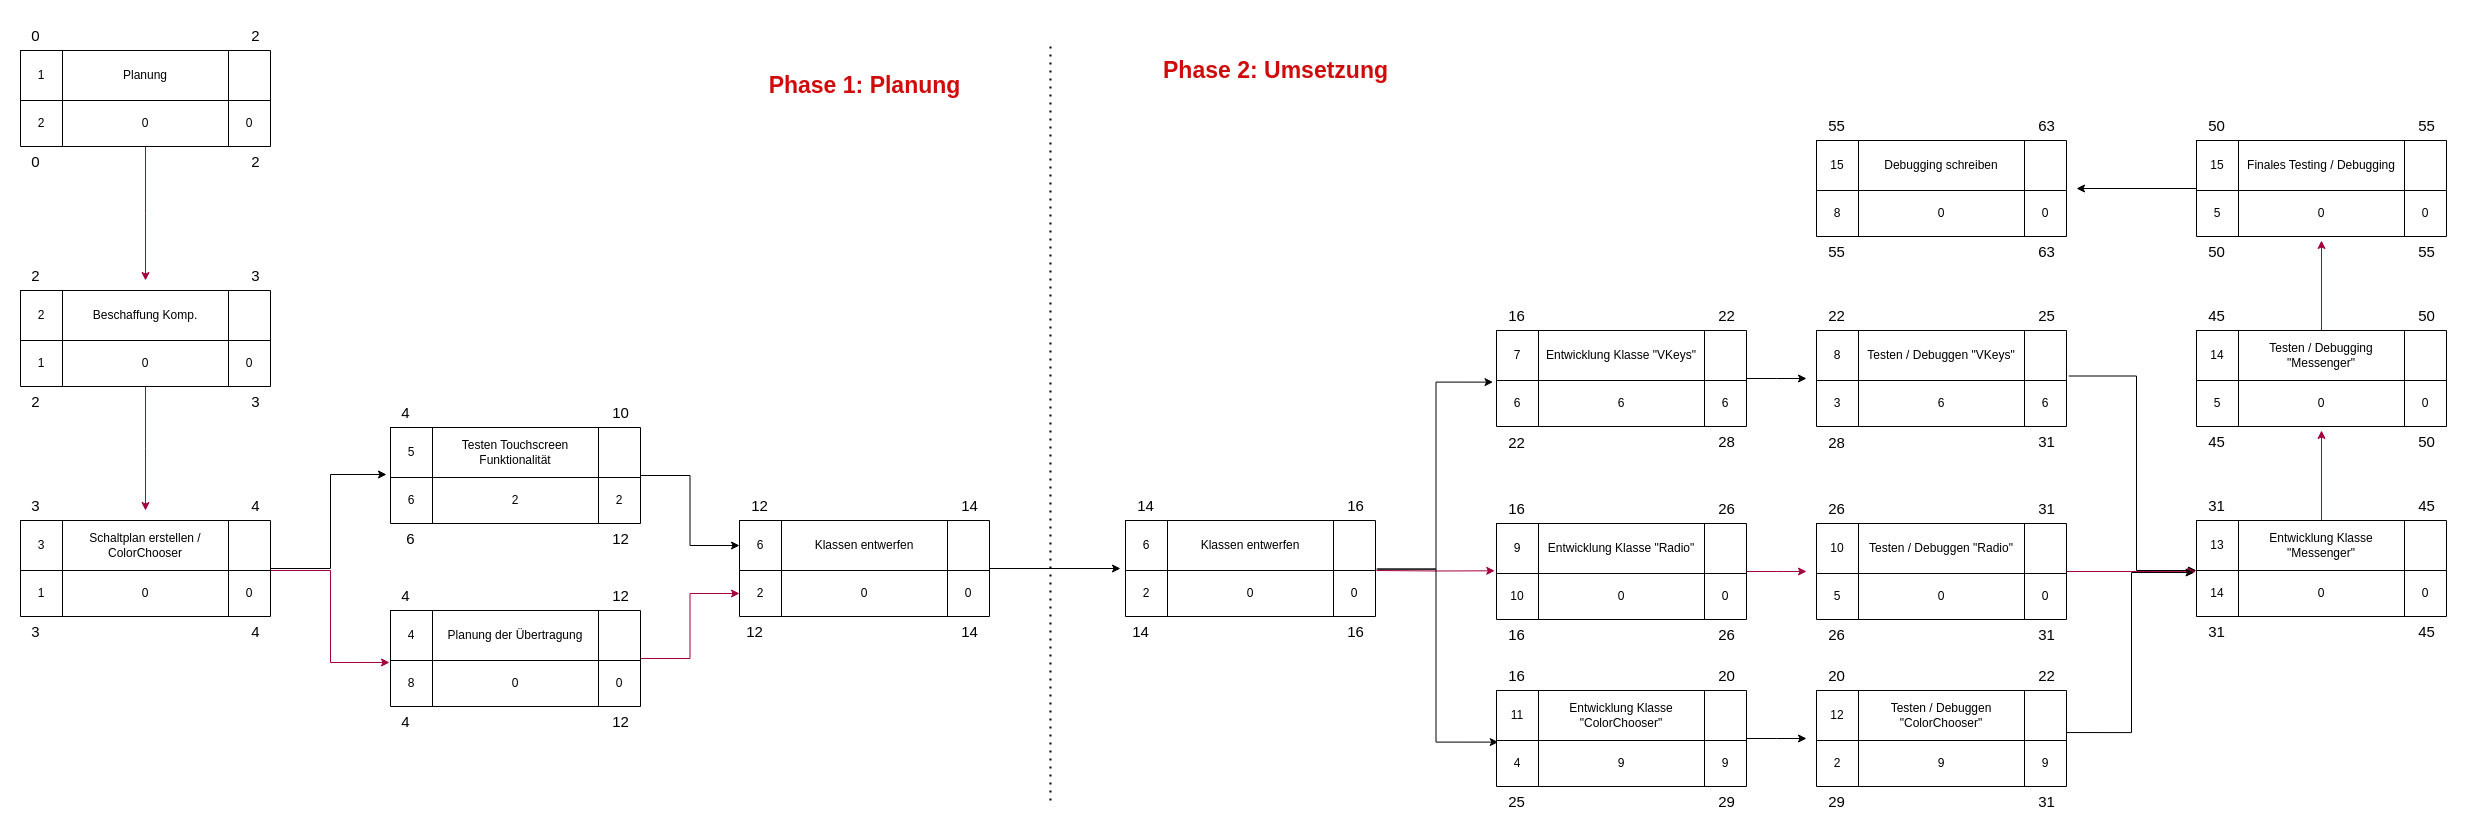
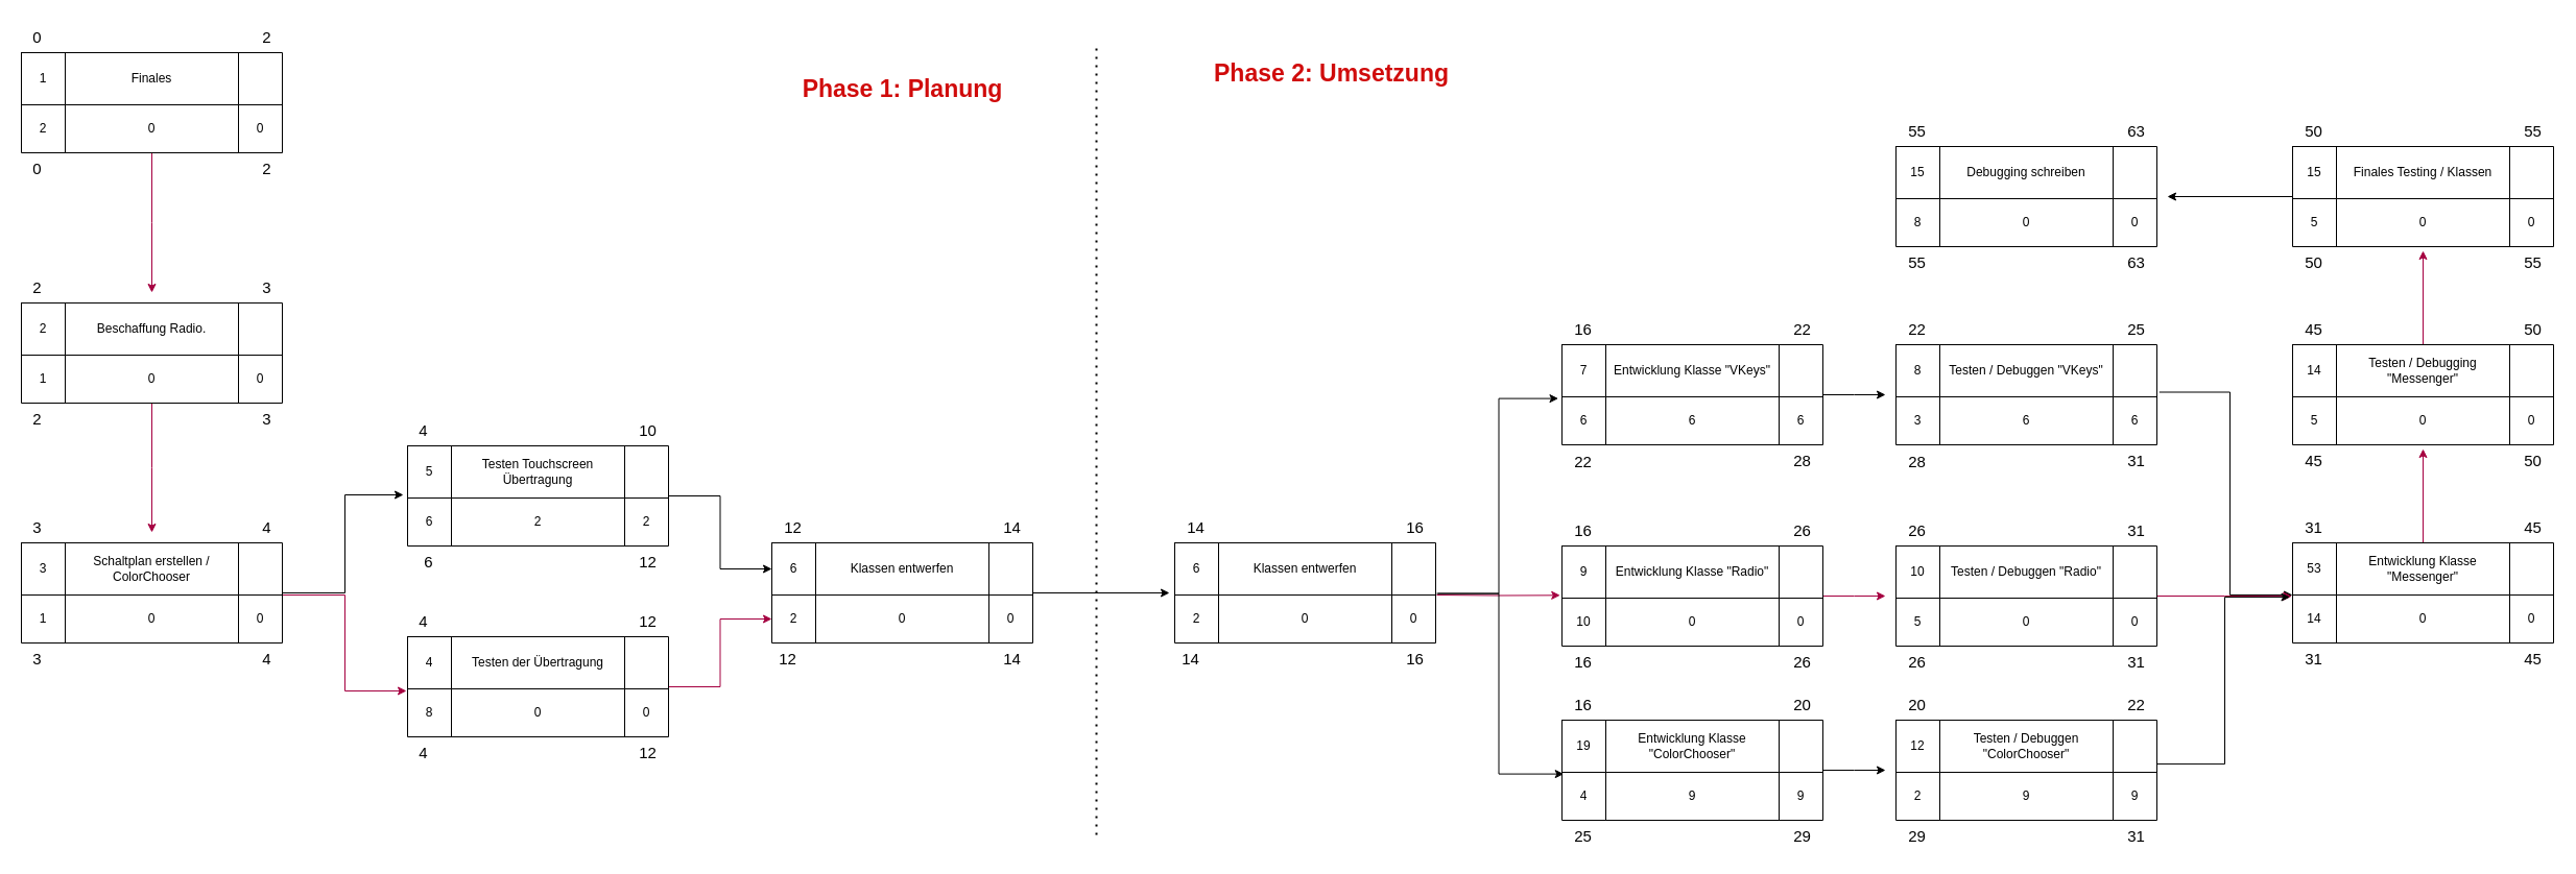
- <mxCell id="6" value="Planung" style="shape=partialRectangle;html=1;whiteSpace=wrap;connectable=0;fillColor=none;top=0;left=0;bottom=0;right=0;overflow=hidden;labelBackgroundColor=none;" parent="4" vertex="1"><mxGeometry x="42" width="166" height="50" as="geometry"><mxRectangle width="166" height="50" as="alternateBounds" /></mxGeometry></mxCell>
+ <mxCell id="6" value="Finales" style="shape=partialRectangle;html=1;whiteSpace=wrap;connectable=0;fillColor=none;top=0;left=0;bottom=0;right=0;overflow=hidden;labelBackgroundColor=none;" parent="4" vertex="1"><mxGeometry x="42" width="166" height="50" as="geometry"><mxRectangle width="166" height="50" as="alternateBounds" /></mxGeometry></mxCell>
- <mxCell id="205" value="Finales Testing / Debugging" style="shape=partialRectangle;html=1;whiteSpace=wrap;connectable=0;fillColor=none;top=0;left=0;bottom=0;right=0;overflow=hidden;labelBackgroundColor=none;" parent="203" vertex="1"><mxGeometry x="42" width="166" height="50" as="geometry"><mxRectangle width="166" height="50" as="alternateBounds" /></mxGeometry></mxCell>
+ <mxCell id="205" value="Finales Testing / Klassen" style="shape=partialRectangle;html=1;whiteSpace=wrap;connectable=0;fillColor=none;top=0;left=0;bottom=0;right=0;overflow=hidden;labelBackgroundColor=none;" parent="203" vertex="1"><mxGeometry x="42" width="166" height="50" as="geometry"><mxRectangle width="166" height="50" as="alternateBounds" /></mxGeometry></mxCell>
- <mxCell id="20" value="Beschaffung Komp." style="shape=partialRectangle;html=1;whiteSpace=wrap;connectable=0;fillColor=none;top=0;left=0;bottom=0;right=0;overflow=hidden;labelBackgroundColor=none;" parent="18" vertex="1"><mxGeometry x="42" width="166" height="50" as="geometry"><mxRectangle width="166" height="50" as="alternateBounds" /></mxGeometry></mxCell>
+ <mxCell id="20" value="Beschaffung Radio." style="shape=partialRectangle;html=1;whiteSpace=wrap;connectable=0;fillColor=none;top=0;left=0;bottom=0;right=0;overflow=hidden;labelBackgroundColor=none;" parent="18" vertex="1"><mxGeometry x="42" width="166" height="50" as="geometry"><mxRectangle width="166" height="50" as="alternateBounds" /></mxGeometry></mxCell>
- <mxCell id="77" value="Testen Touchscreen Funktionalität" style="shape=partialRectangle;html=1;whiteSpace=wrap;connectable=0;fillColor=none;top=0;left=0;bottom=0;right=0;overflow=hidden;labelBackgroundColor=none;" parent="75" vertex="1"><mxGeometry x="42" width="166" height="50" as="geometry"><mxRectangle width="166" height="50" as="alternateBounds" /></mxGeometry></mxCell>
+ <mxCell id="77" value="Testen Touchscreen Übertragung" style="shape=partialRectangle;html=1;whiteSpace=wrap;connectable=0;fillColor=none;top=0;left=0;bottom=0;right=0;overflow=hidden;labelBackgroundColor=none;" parent="75" vertex="1"><mxGeometry x="42" width="166" height="50" as="geometry"><mxRectangle width="166" height="50" as="alternateBounds" /></mxGeometry></mxCell>
- <mxCell id="148" value="13" style="shape=partialRectangle;html=1;whiteSpace=wrap;connectable=0;fillColor=none;top=0;left=0;bottom=0;right=0;overflow=hidden;labelBackgroundColor=none;" parent="147" vertex="1"><mxGeometry width="42" height="50" as="geometry"><mxRectangle width="42" height="50" as="alternateBounds" /></mxGeometry></mxCell>
+ <mxCell id="148" value="53" style="shape=partialRectangle;html=1;whiteSpace=wrap;connectable=0;fillColor=none;top=0;left=0;bottom=0;right=0;overflow=hidden;labelBackgroundColor=none;" parent="147" vertex="1"><mxGeometry width="42" height="50" as="geometry"><mxRectangle width="42" height="50" as="alternateBounds" /></mxGeometry></mxCell>
- <mxCell id="49" value="Planung der Übertragung" style="shape=partialRectangle;html=1;whiteSpace=wrap;connectable=0;fillColor=none;top=0;left=0;bottom=0;right=0;overflow=hidden;labelBackgroundColor=none;" parent="47" vertex="1"><mxGeometry x="42" width="166" height="50" as="geometry"><mxRectangle width="166" height="50" as="alternateBounds" /></mxGeometry></mxCell>
+ <mxCell id="49" value="Testen der Übertragung" style="shape=partialRectangle;html=1;whiteSpace=wrap;connectable=0;fillColor=none;top=0;left=0;bottom=0;right=0;overflow=hidden;labelBackgroundColor=none;" parent="47" vertex="1"><mxGeometry x="42" width="166" height="50" as="geometry"><mxRectangle width="166" height="50" as="alternateBounds" /></mxGeometry></mxCell>
- <mxCell id="120" value="11" style="shape=partialRectangle;html=1;whiteSpace=wrap;connectable=0;fillColor=none;top=0;left=0;bottom=0;right=0;overflow=hidden;labelBackgroundColor=none;" parent="119" vertex="1"><mxGeometry width="42" height="50" as="geometry"><mxRectangle width="42" height="50" as="alternateBounds" /></mxGeometry></mxCell>
+ <mxCell id="120" value="19" style="shape=partialRectangle;html=1;whiteSpace=wrap;connectable=0;fillColor=none;top=0;left=0;bottom=0;right=0;overflow=hidden;labelBackgroundColor=none;" parent="119" vertex="1"><mxGeometry width="42" height="50" as="geometry"><mxRectangle width="42" height="50" as="alternateBounds" /></mxGeometry></mxCell>
